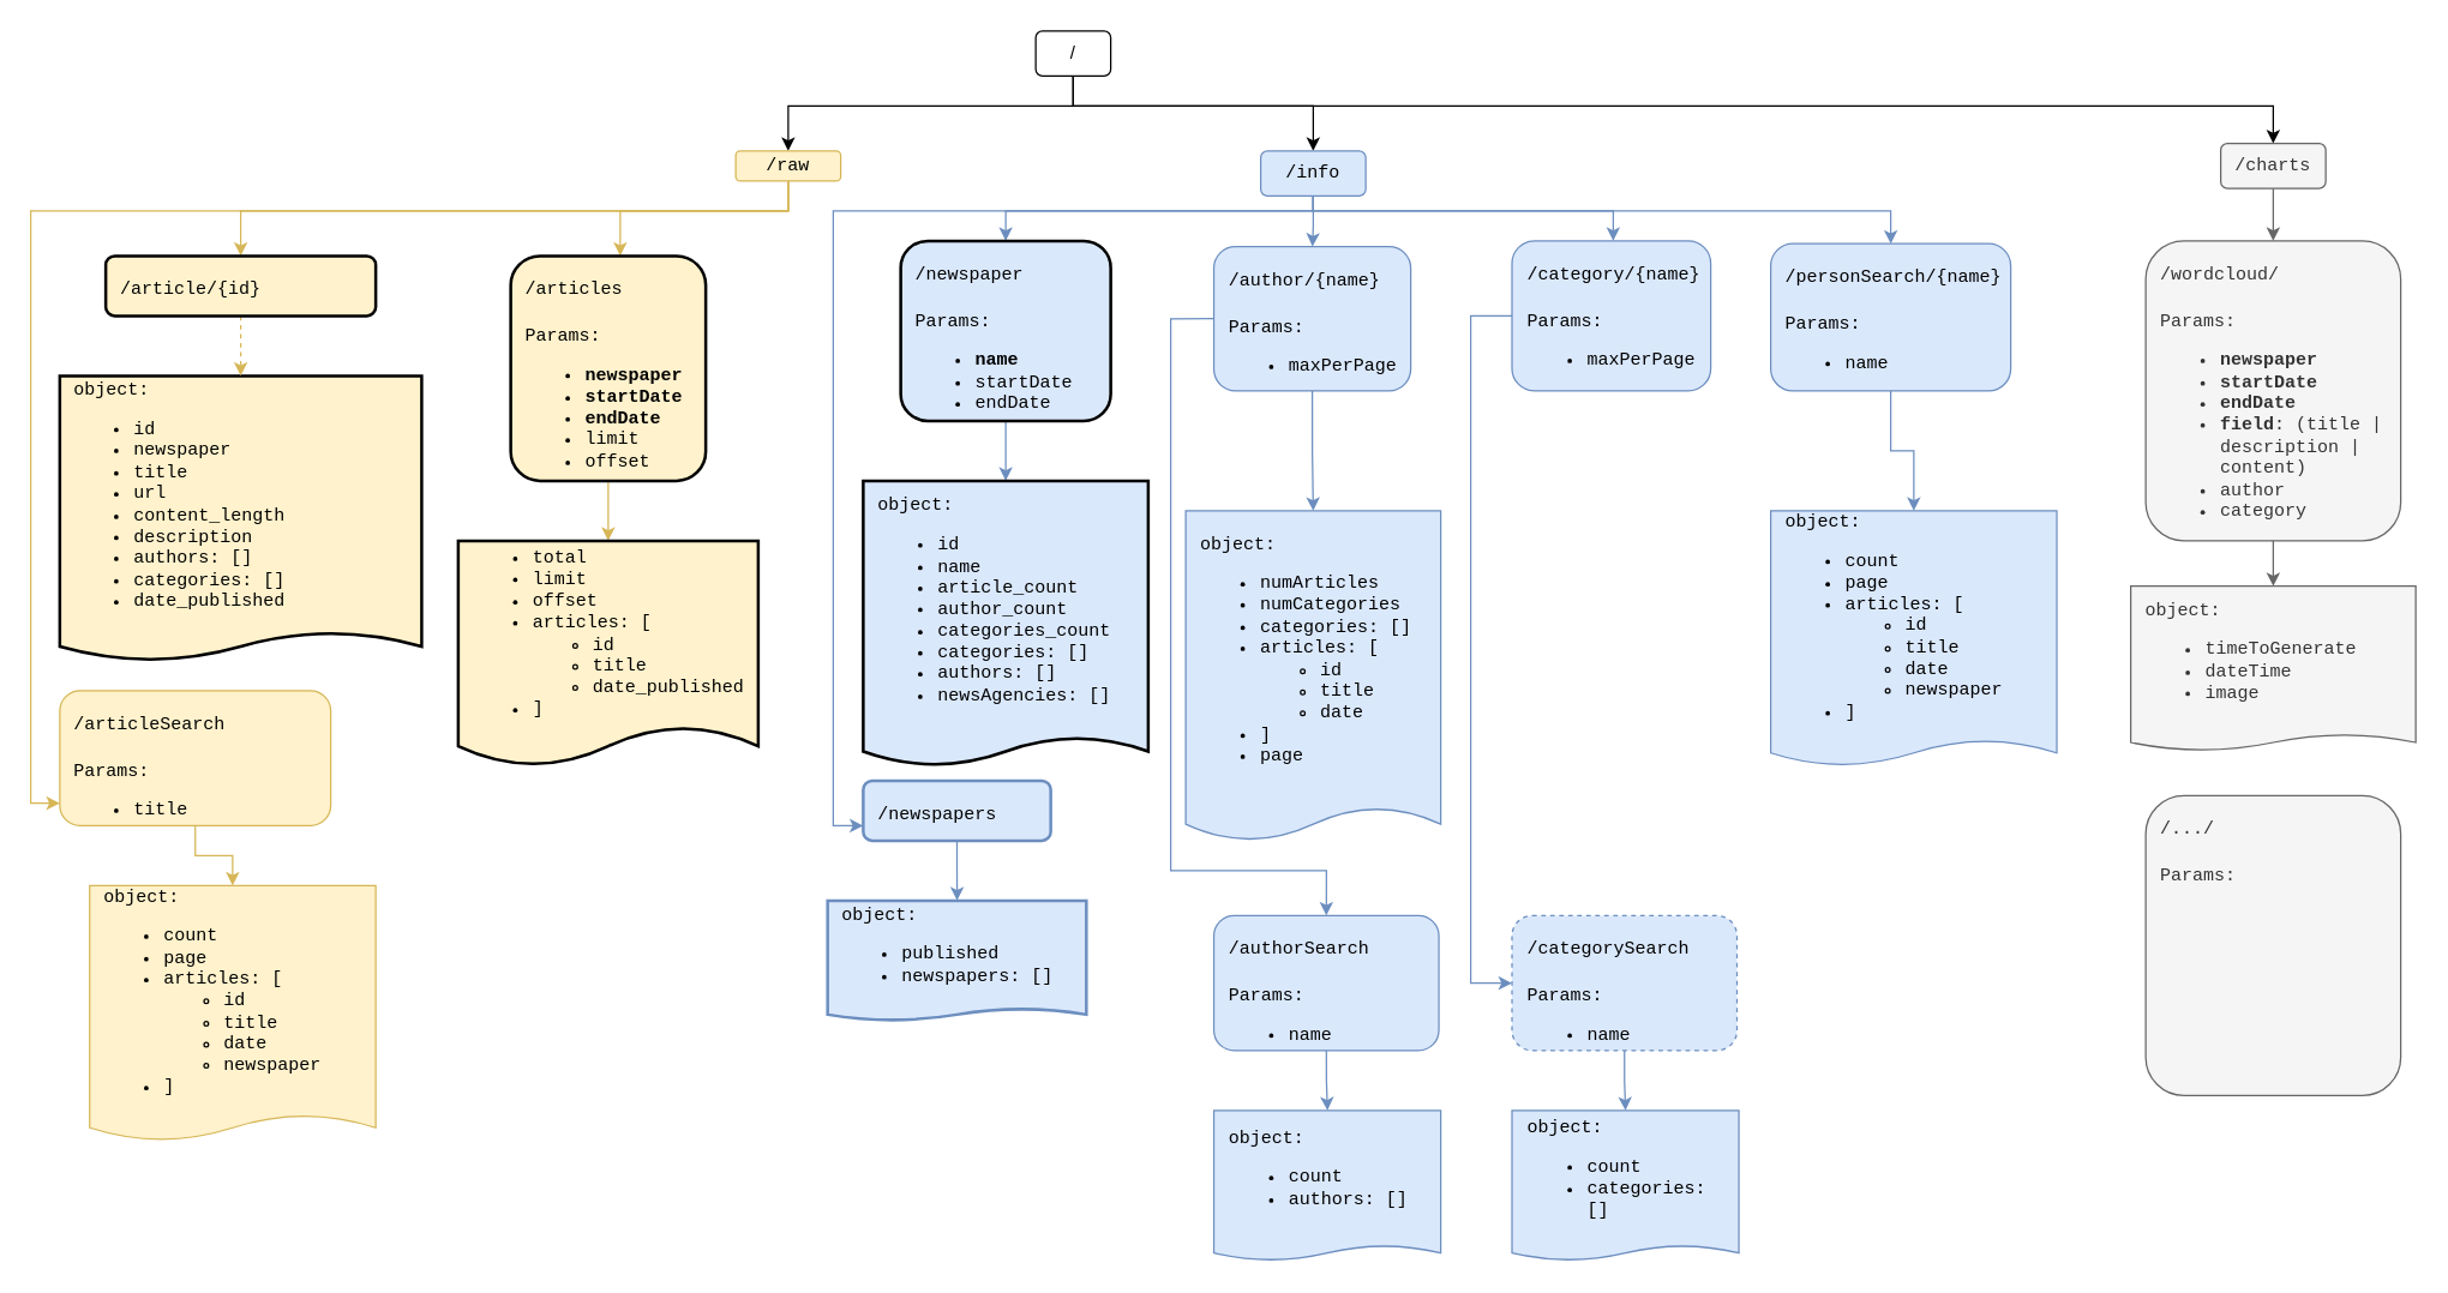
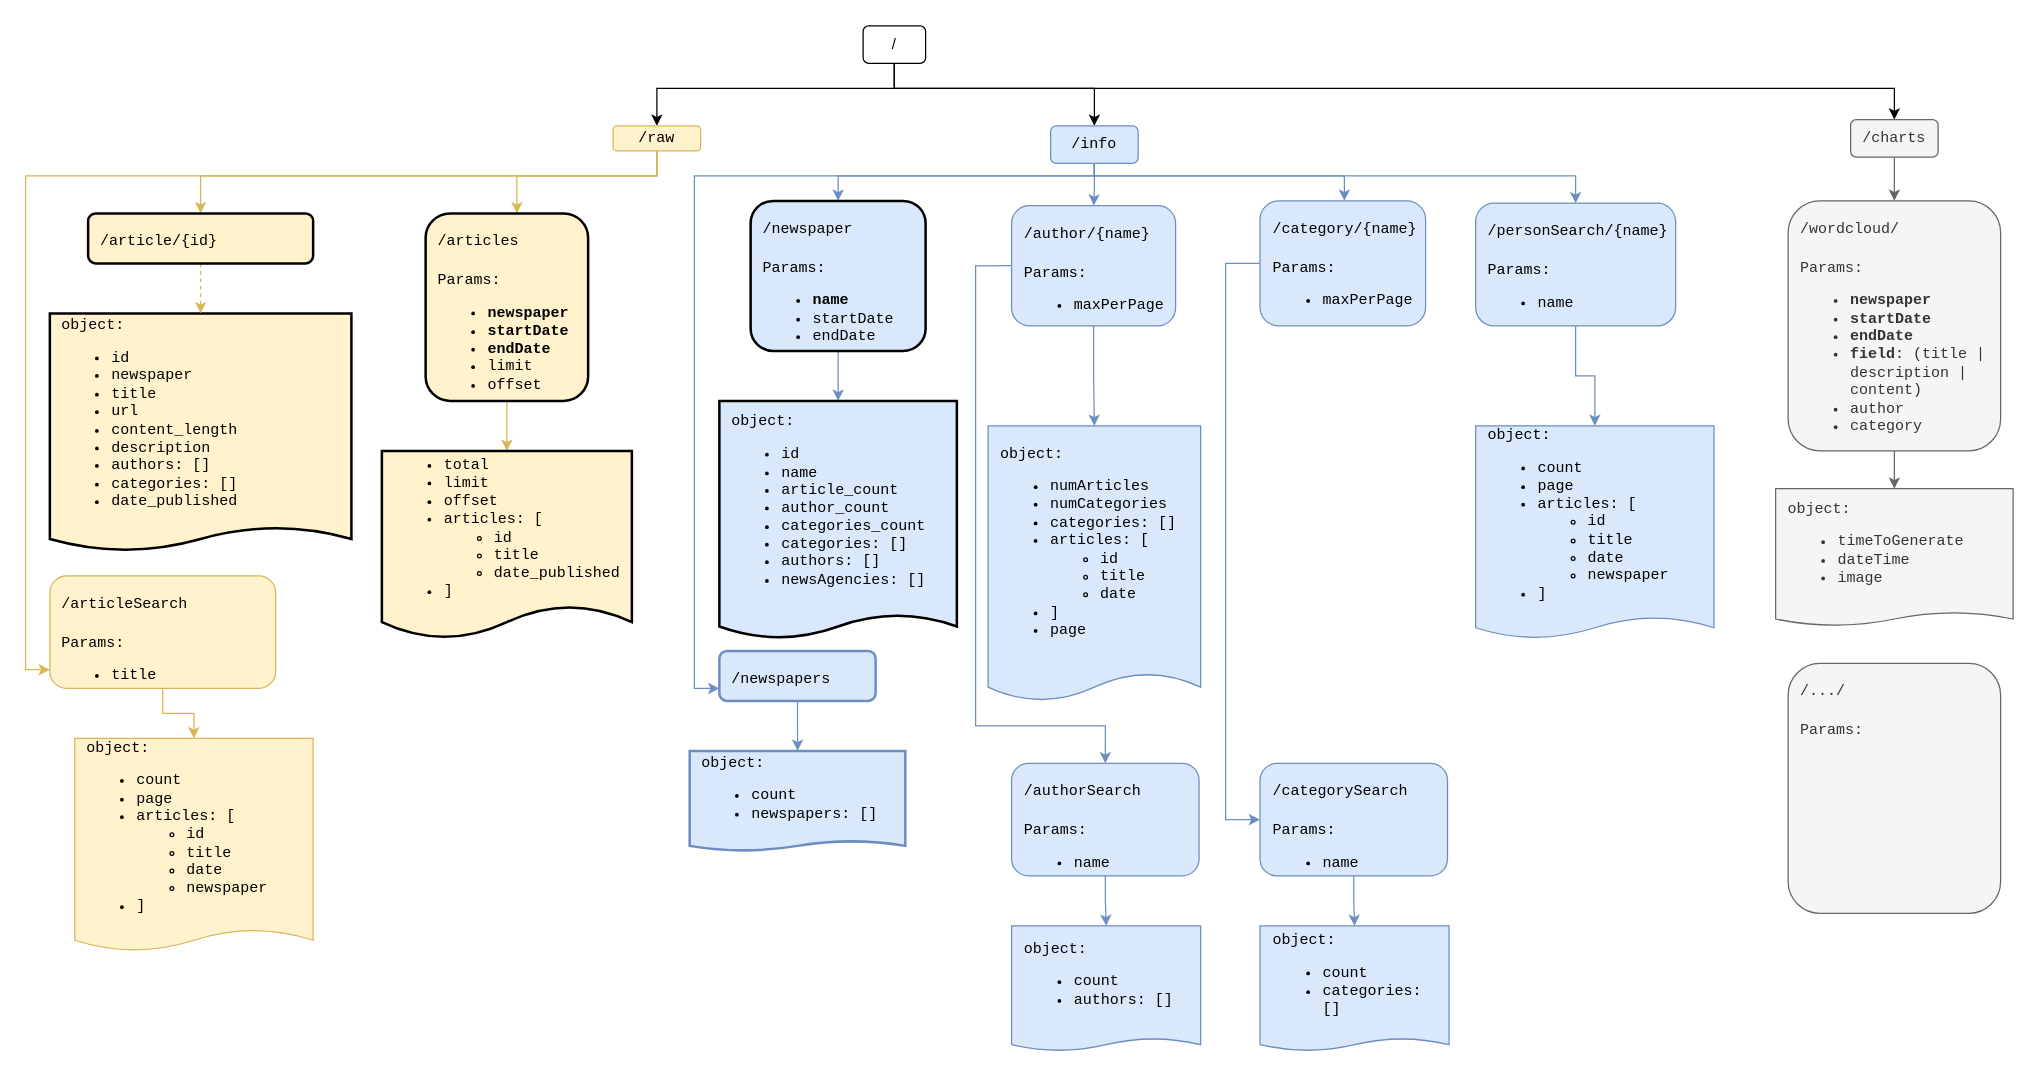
- <mxCell id="41" value="object:&lt;br&gt;&lt;ul&gt;&lt;li style=&quot;border-color: var(--border-color);&quot;&gt;published&lt;/li&gt;&lt;li style=&quot;border-color: var(--border-color);&quot;&gt;newspapers: []&lt;/li&gt;&lt;/ul&gt;" style="shape=document;whiteSpace=wrap;html=1;boundedLbl=1;align=left;spacing=10;fontFamily=Courier New;size=0.1;fillColor=#dae8fc;strokeColor=#6c8ebf;strokeWidth=2;" parent="1" vertex="1"><mxGeometry x="551.25" y="600" width="172.5" height="80" as="geometry" /></mxCell>
+ <mxCell id="41" value="object:&lt;br&gt;&lt;ul&gt;&lt;li style=&quot;border-color: var(--border-color);&quot;&gt;count&lt;/li&gt;&lt;li style=&quot;border-color: var(--border-color);&quot;&gt;newspapers: []&lt;/li&gt;&lt;/ul&gt;" style="shape=document;whiteSpace=wrap;html=1;boundedLbl=1;align=left;spacing=10;fontFamily=Courier New;size=0.1;fillColor=#dae8fc;strokeColor=#6c8ebf;strokeWidth=2;" parent="1" vertex="1"><mxGeometry x="551.25" y="600" width="172.5" height="80" as="geometry" /></mxCell>
- <mxCell id="43" value="&lt;font face=&quot;Courier New&quot;&gt;/categorySearch&lt;br&gt;&lt;br&gt;Params:&lt;br&gt;&lt;ul&gt;&lt;li&gt;&lt;font face=&quot;Courier New&quot;&gt;name&lt;/font&gt;&lt;/li&gt;&lt;/ul&gt;&lt;/font&gt;" style="rounded=1;whiteSpace=wrap;html=1;align=left;horizontal=1;verticalAlign=top;spacing=10;fillColor=#dae8fc;strokeColor=#6c8ebf;dashed=1;" parent="1" vertex="1"><mxGeometry x="1007.5" y="610" width="150" height="90" as="geometry" /></mxCell>
+ <mxCell id="43" value="&lt;font face=&quot;Courier New&quot;&gt;/categorySearch&lt;br&gt;&lt;br&gt;Params:&lt;br&gt;&lt;ul&gt;&lt;li&gt;&lt;font face=&quot;Courier New&quot;&gt;name&lt;/font&gt;&lt;/li&gt;&lt;/ul&gt;&lt;/font&gt;" style="rounded=1;whiteSpace=wrap;html=1;align=left;horizontal=1;verticalAlign=top;spacing=10;fillColor=#dae8fc;strokeColor=#6c8ebf;" parent="1" vertex="1"><mxGeometry x="1007.5" y="610" width="150" height="90" as="geometry" /></mxCell>
